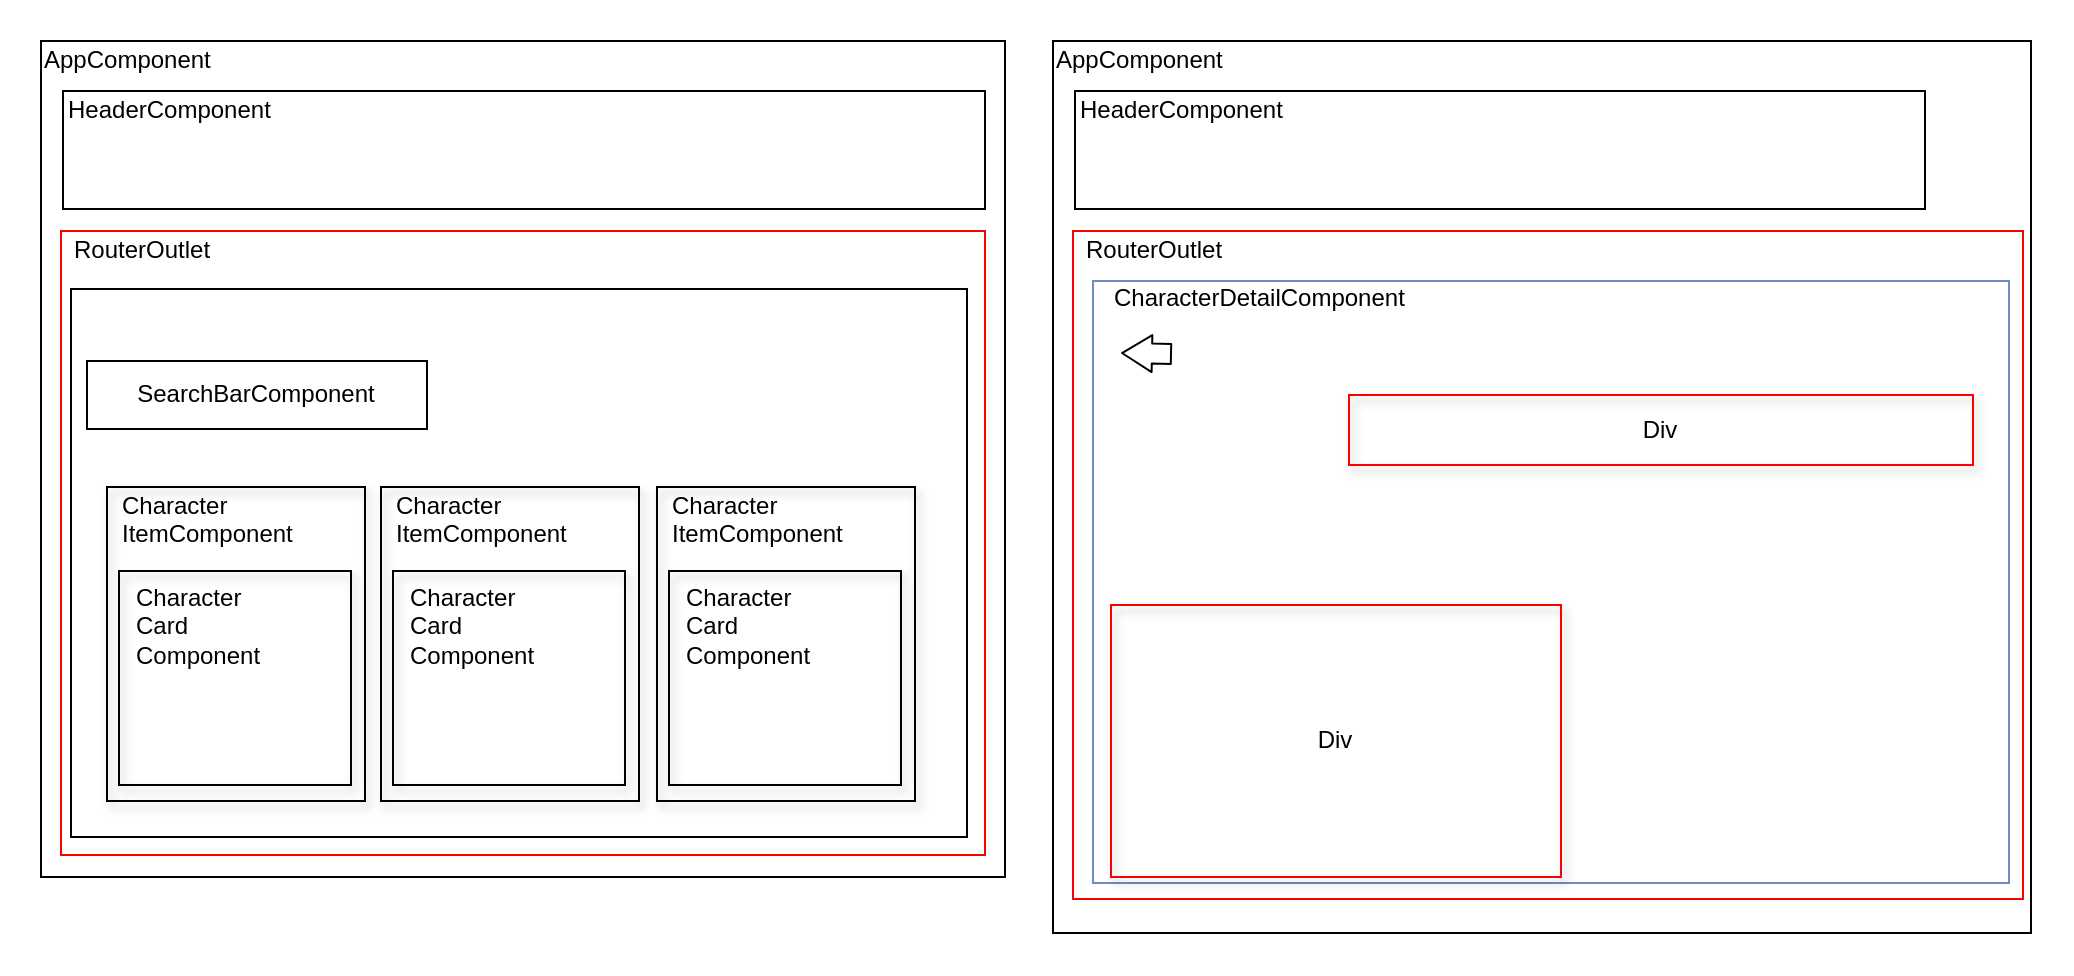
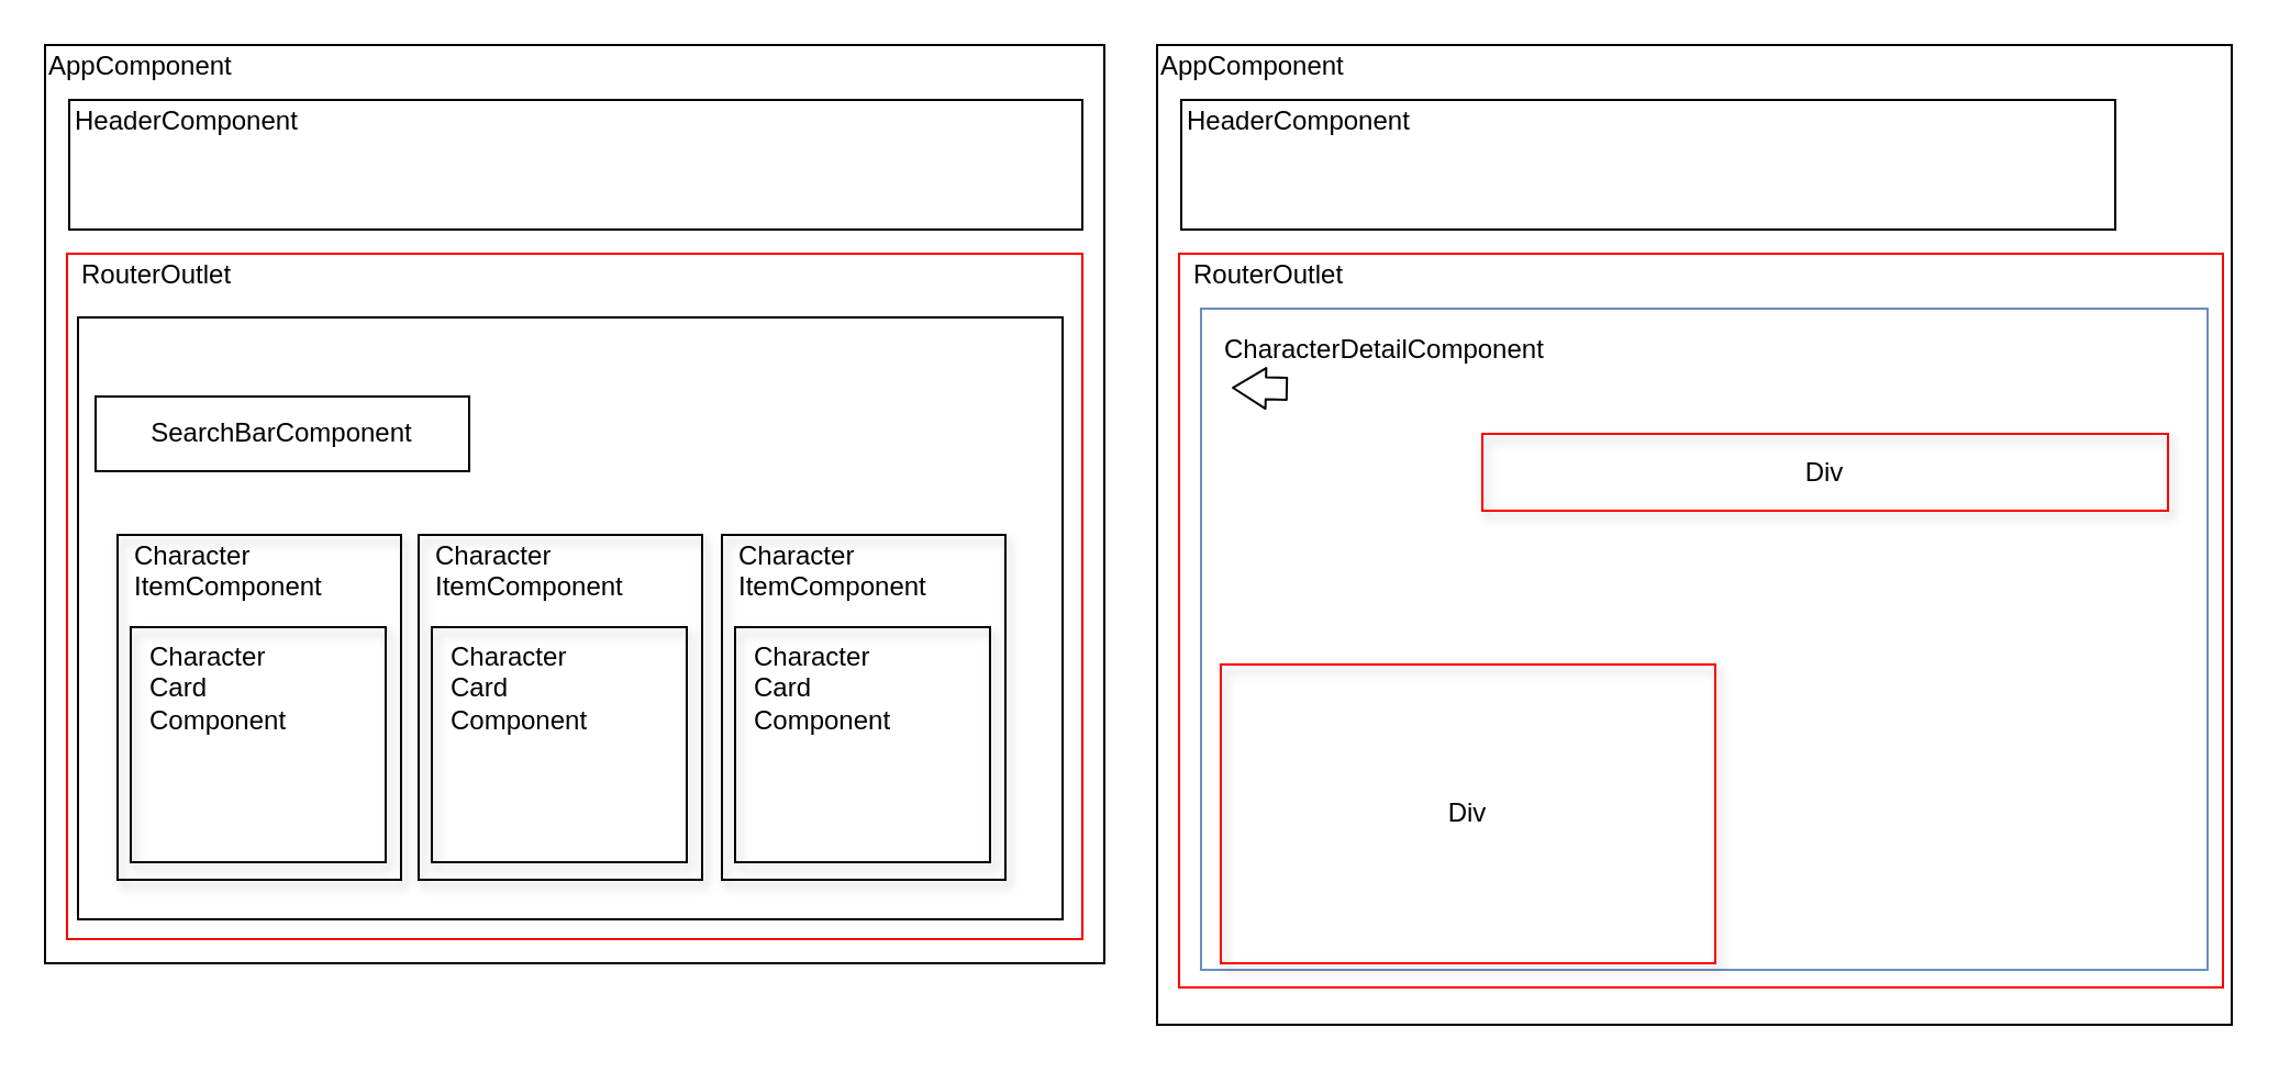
- <mxCell id="18" value="CharacterDetailComponent" style="text;html=1;resizable=0;points=[];autosize=1;align=left;verticalAlign=top;spacingTop=-4;" vertex="1" parent="1"><mxGeometry x="555" y="139" width="155" height="14" as="geometry" /></mxCell>
+ <mxCell id="18" value="CharacterDetailComponent" style="text;html=1;resizable=0;points=[];autosize=1;align=left;verticalAlign=top;spacingTop=-4;" vertex="1" parent="1"><mxGeometry x="555" y="149" width="155" height="14" as="geometry" /></mxCell>
